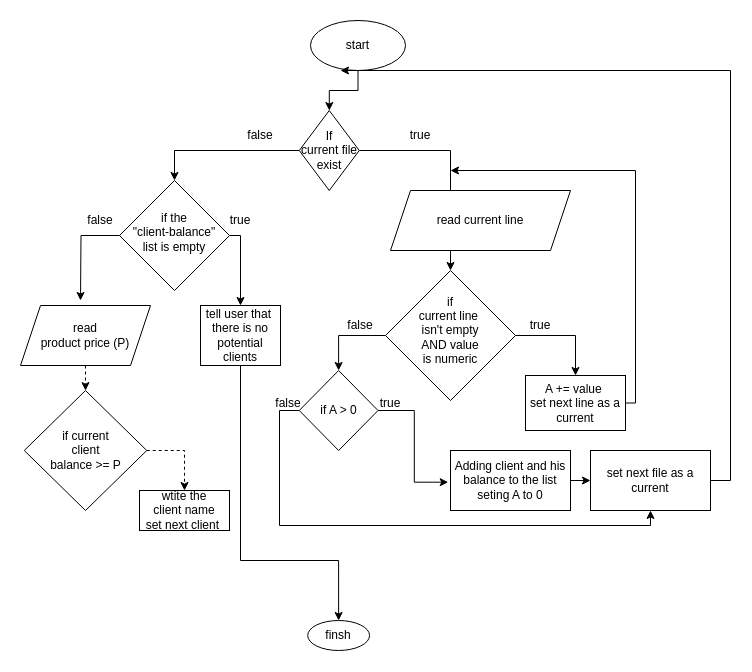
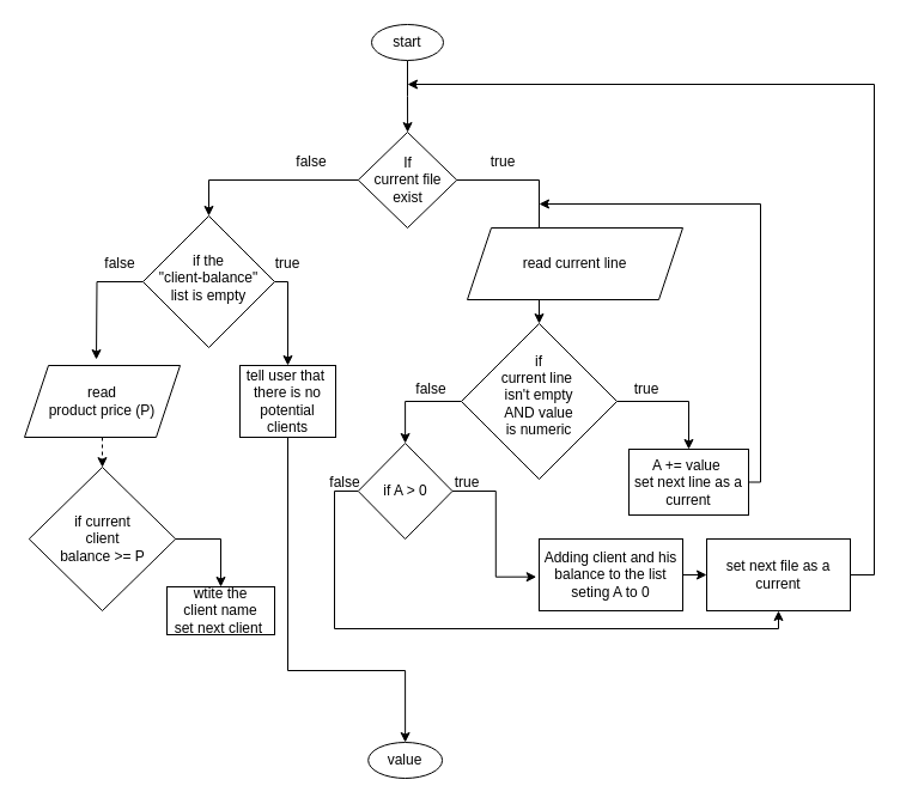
- <mxCell id="3" value="start" style="ellipse;whiteSpace=wrap;html=1;" vertex="1" parent="1"><mxGeometry x="310" y="20" width="95" height="50" as="geometry" /></mxCell>
+ <mxCell id="3" value="start" style="ellipse;whiteSpace=wrap;html=1;" vertex="1" parent="1"><mxGeometry x="310" y="20" width="60" height="30" as="geometry" /></mxCell>
- <mxCell id="6" value="If&lt;br&gt;current file exist" style="rhombus;whiteSpace=wrap;html=1;" vertex="1" parent="1"><mxGeometry x="298.75" y="110" width="60" height="80" as="geometry" /></mxCell>
+ <mxCell id="6" value="If&lt;br&gt;current file exist" style="rhombus;whiteSpace=wrap;html=1;" vertex="1" parent="1"><mxGeometry x="298.75" y="110" width="82.5" height="80" as="geometry" /></mxCell>
- <mxCell id="38" value="" style="edgeStyle=orthogonalEdgeStyle;rounded=0;orthogonalLoop=1;jettySize=auto;html=1;exitX=1;exitY=0.5;exitDx=0;exitDy=0;dashed=1;" edge="1" parent="1" source="35" target="39"><mxGeometry relative="1" as="geometry"><mxPoint x="190" y="530" as="targetPoint" /><mxPoint x="146" y="450" as="sourcePoint" /></mxGeometry></mxCell>
+ <mxCell id="38" value="" style="edgeStyle=orthogonalEdgeStyle;rounded=0;orthogonalLoop=1;jettySize=auto;html=1;exitX=1;exitY=0.5;exitDx=0;exitDy=0;" edge="1" parent="1" source="35" target="39"><mxGeometry relative="1" as="geometry"><mxPoint x="190" y="530" as="targetPoint" /><mxPoint x="146" y="450" as="sourcePoint" /></mxGeometry></mxCell>
- <mxCell id="30" value="finsh" style="ellipse;whiteSpace=wrap;html=1;" vertex="1" parent="1"><mxGeometry x="307.19" y="620" width="61.87" height="30" as="geometry" /></mxCell>
+ <mxCell id="30" value="value" style="ellipse;whiteSpace=wrap;html=1;" vertex="1" parent="1"><mxGeometry x="307.19" y="620" width="61.87" height="30" as="geometry" /></mxCell>
